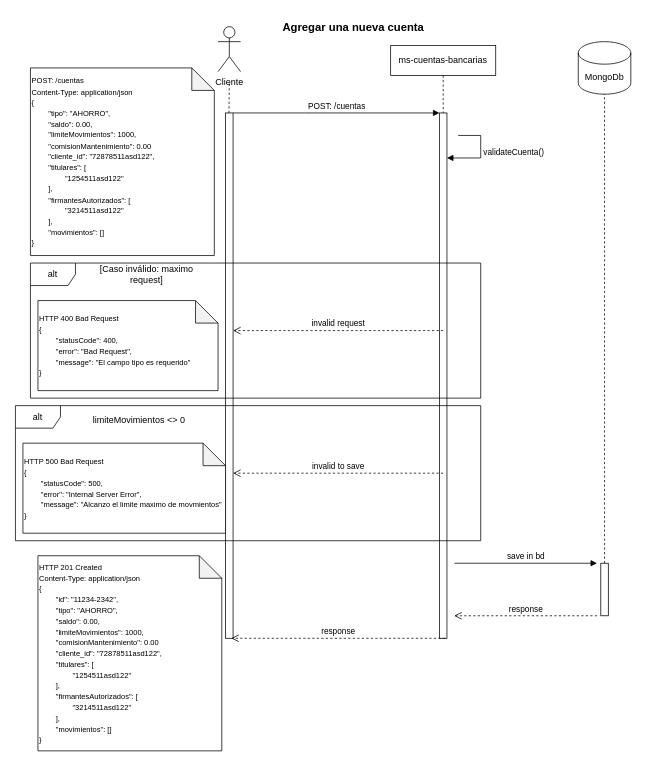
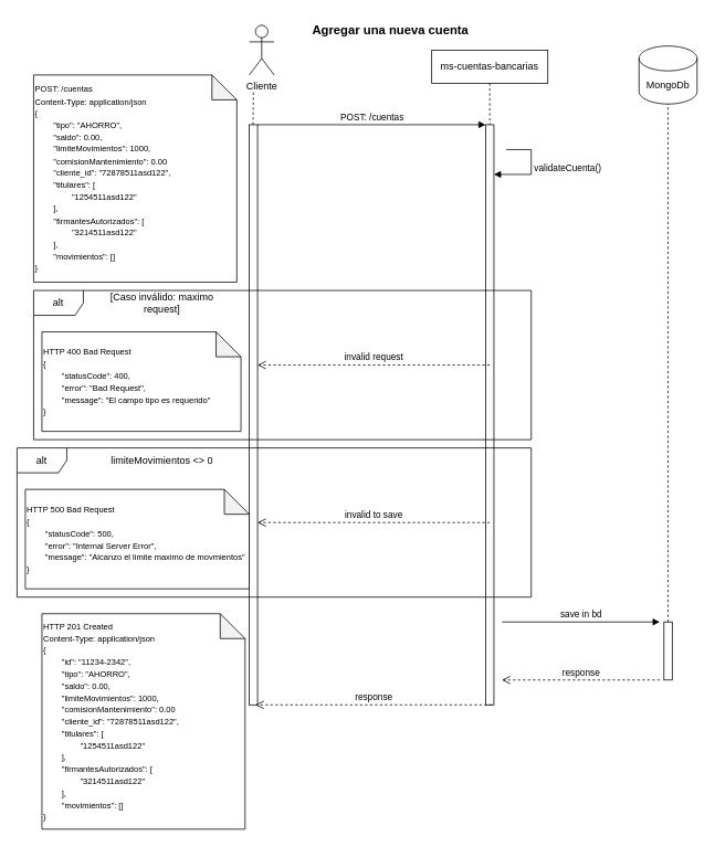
- <mxCell id="6" value="Cliente" style="shape=umlActor;verticalLabelPosition=bottom;verticalAlign=top;html=1;outlineConnect=0;labelBackgroundColor=none;" parent="1" vertex="1"><mxGeometry x="290" y="35" width="30" height="60" as="geometry" /></mxCell>
+ <mxCell id="6" value="Cliente" style="shape=umlActor;verticalLabelPosition=bottom;verticalAlign=top;html=1;outlineConnect=0;labelBackgroundColor=none;" parent="1" vertex="1"><mxGeometry x="300" y="30" width="30" height="60" as="geometry" /></mxCell>
- <mxCell id="24" value="limiteMovimientos &amp;lt;&amp;gt; 0" style="text;html=1;align=center;verticalAlign=middle;whiteSpace=wrap;rounded=0;" parent="1" vertex="1"><mxGeometry x="100" y="545" width="170" height="30" as="geometry" /></mxCell>
+ <mxCell id="24" value="limiteMovimientos &amp;lt;&amp;gt; 0" style="text;html=1;align=center;verticalAlign=middle;whiteSpace=wrap;rounded=0;" parent="1" vertex="1"><mxGeometry x="110" y="540" width="170" height="30" as="geometry" /></mxCell>
